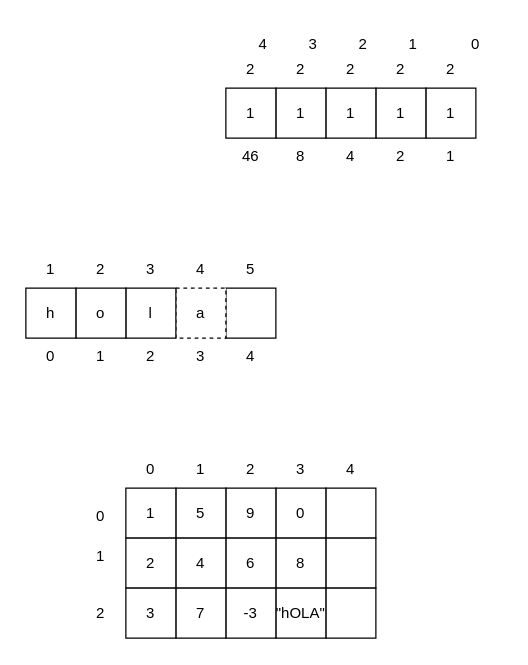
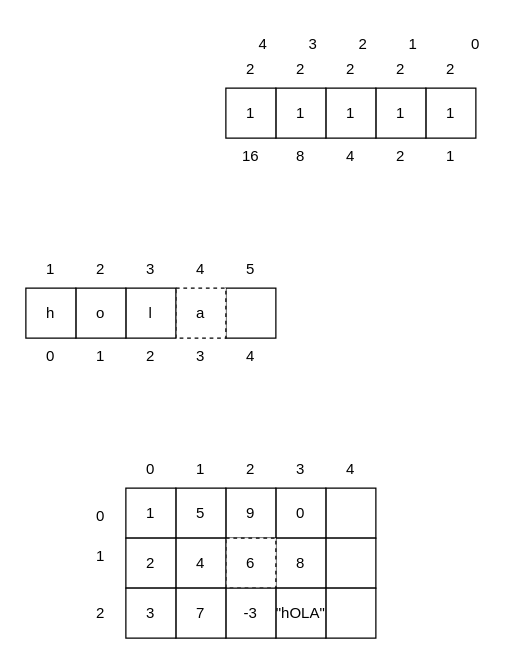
- <mxCell id="21" value="46" style="text;html=1;strokeColor=none;fillColor=none;align=center;verticalAlign=middle;whiteSpace=wrap;rounded=0;" vertex="1" parent="1"><mxGeometry x="180" y="110" width="40" height="30" as="geometry" /></mxCell>
+ <mxCell id="21" value="16" style="text;html=1;strokeColor=none;fillColor=none;align=center;verticalAlign=middle;whiteSpace=wrap;rounded=0;" vertex="1" parent="1"><mxGeometry x="180" y="110" width="40" height="30" as="geometry" /></mxCell>
- <mxCell id="44" value="6" style="rounded=0;whiteSpace=wrap;html=1;" vertex="1" parent="1"><mxGeometry x="180" y="430" width="40" height="40" as="geometry" /></mxCell>
+ <mxCell id="44" value="6" style="rounded=0;whiteSpace=wrap;html=1;dashed=1;" vertex="1" parent="1"><mxGeometry x="180" y="430" width="40" height="40" as="geometry" /></mxCell>
